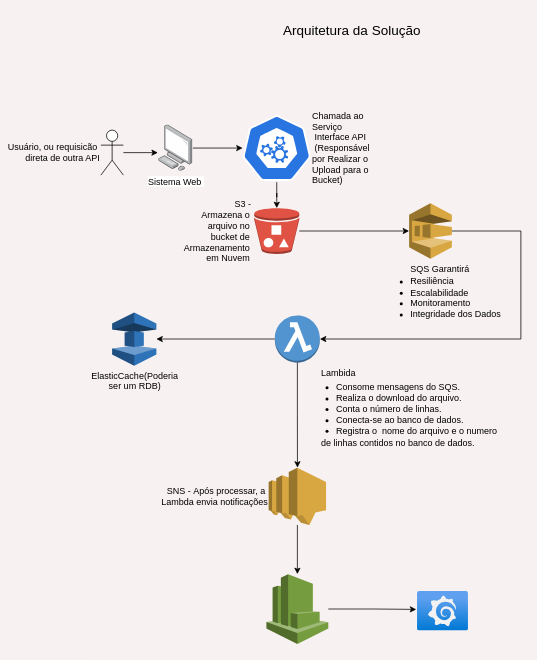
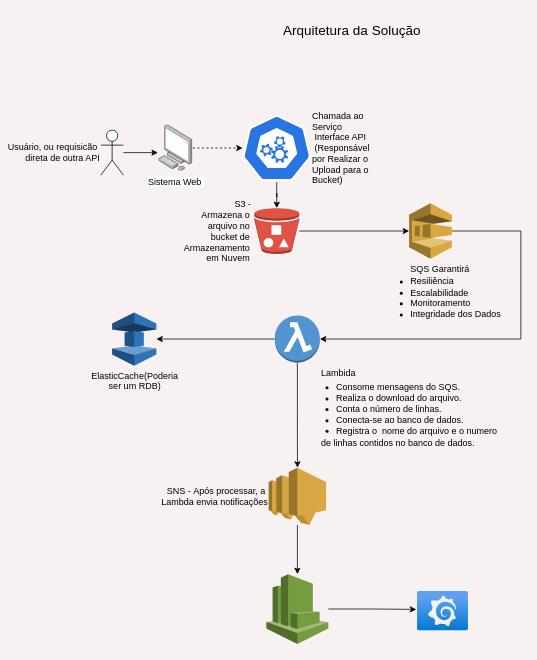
- <mxCell id="19" style="edgeStyle=orthogonalEdgeStyle;rounded=0;orthogonalLoop=1;jettySize=auto;html=1;" edge="1" parent="1" source="20" target="3"><mxGeometry relative="1" as="geometry" /></mxCell>
+ <mxCell id="19" style="edgeStyle=orthogonalEdgeStyle;rounded=0;orthogonalLoop=1;jettySize=auto;html=1;dashed=1;" edge="1" parent="1" source="20" target="3"><mxGeometry relative="1" as="geometry" /></mxCell>
